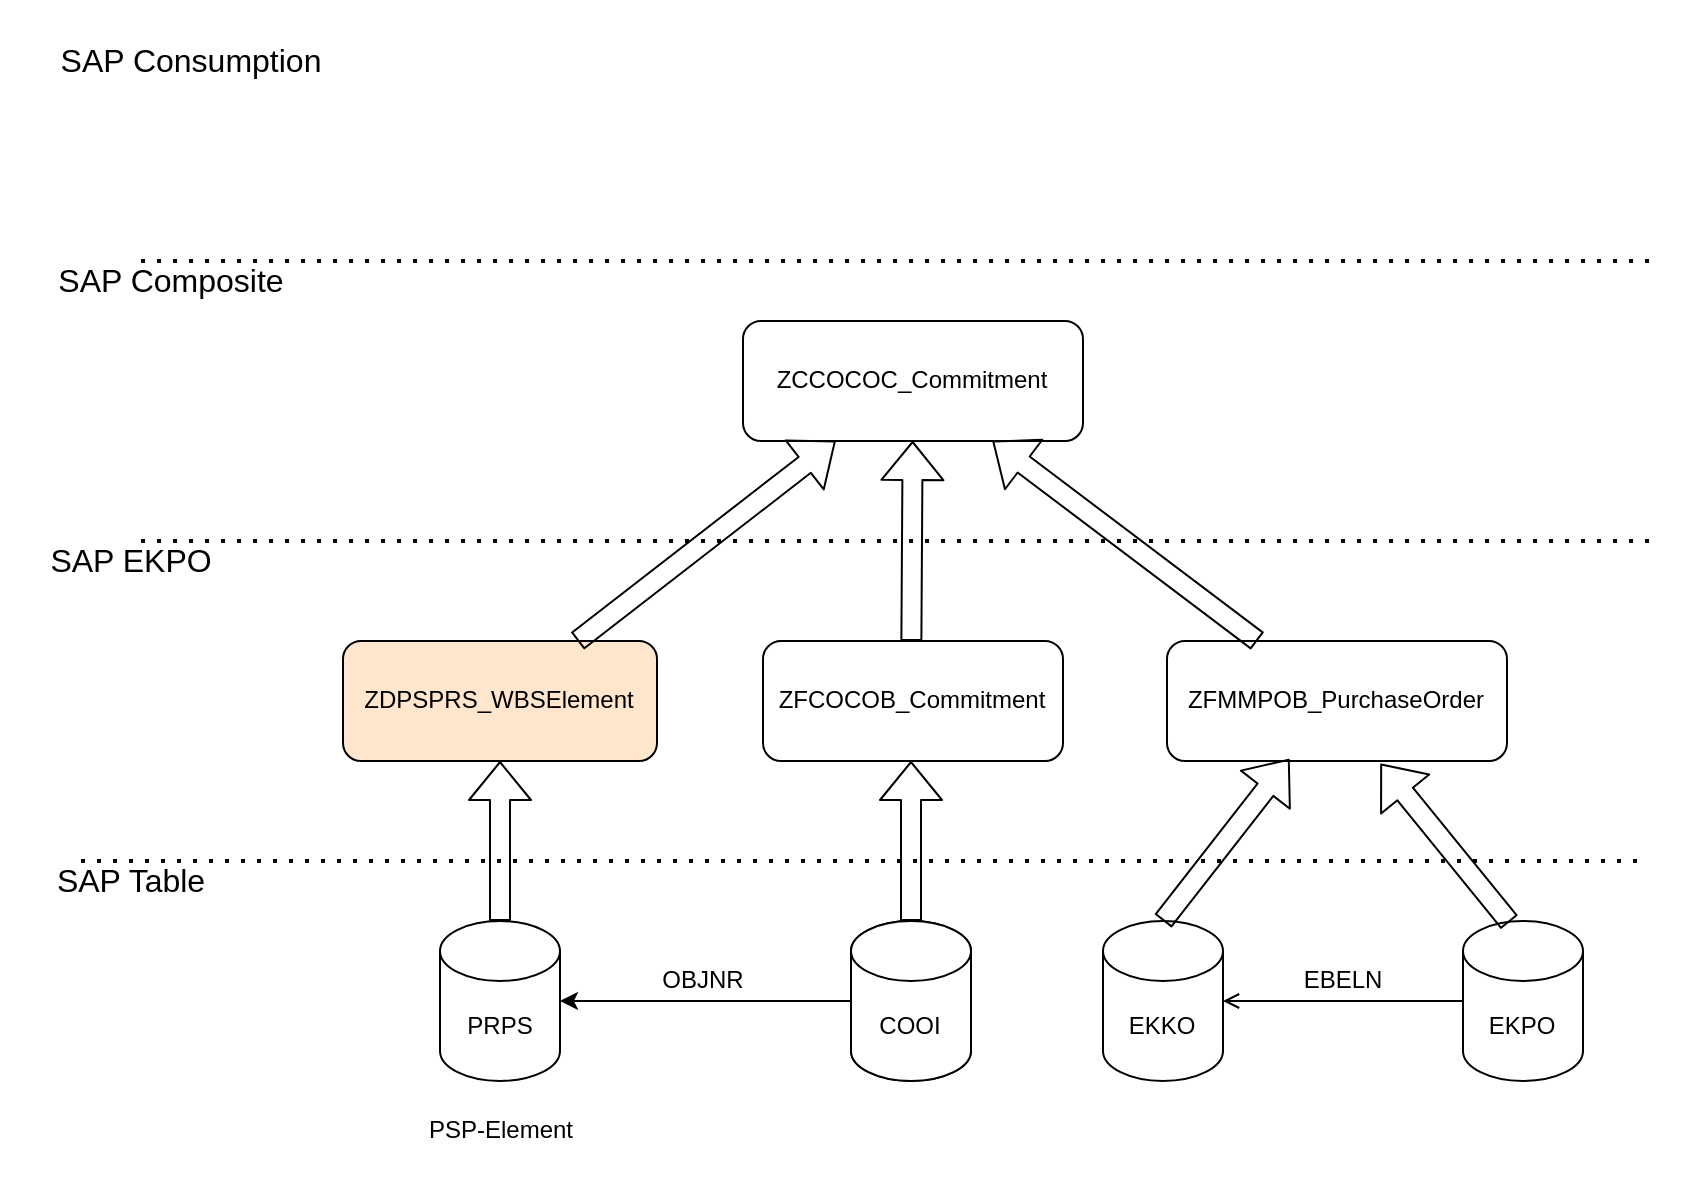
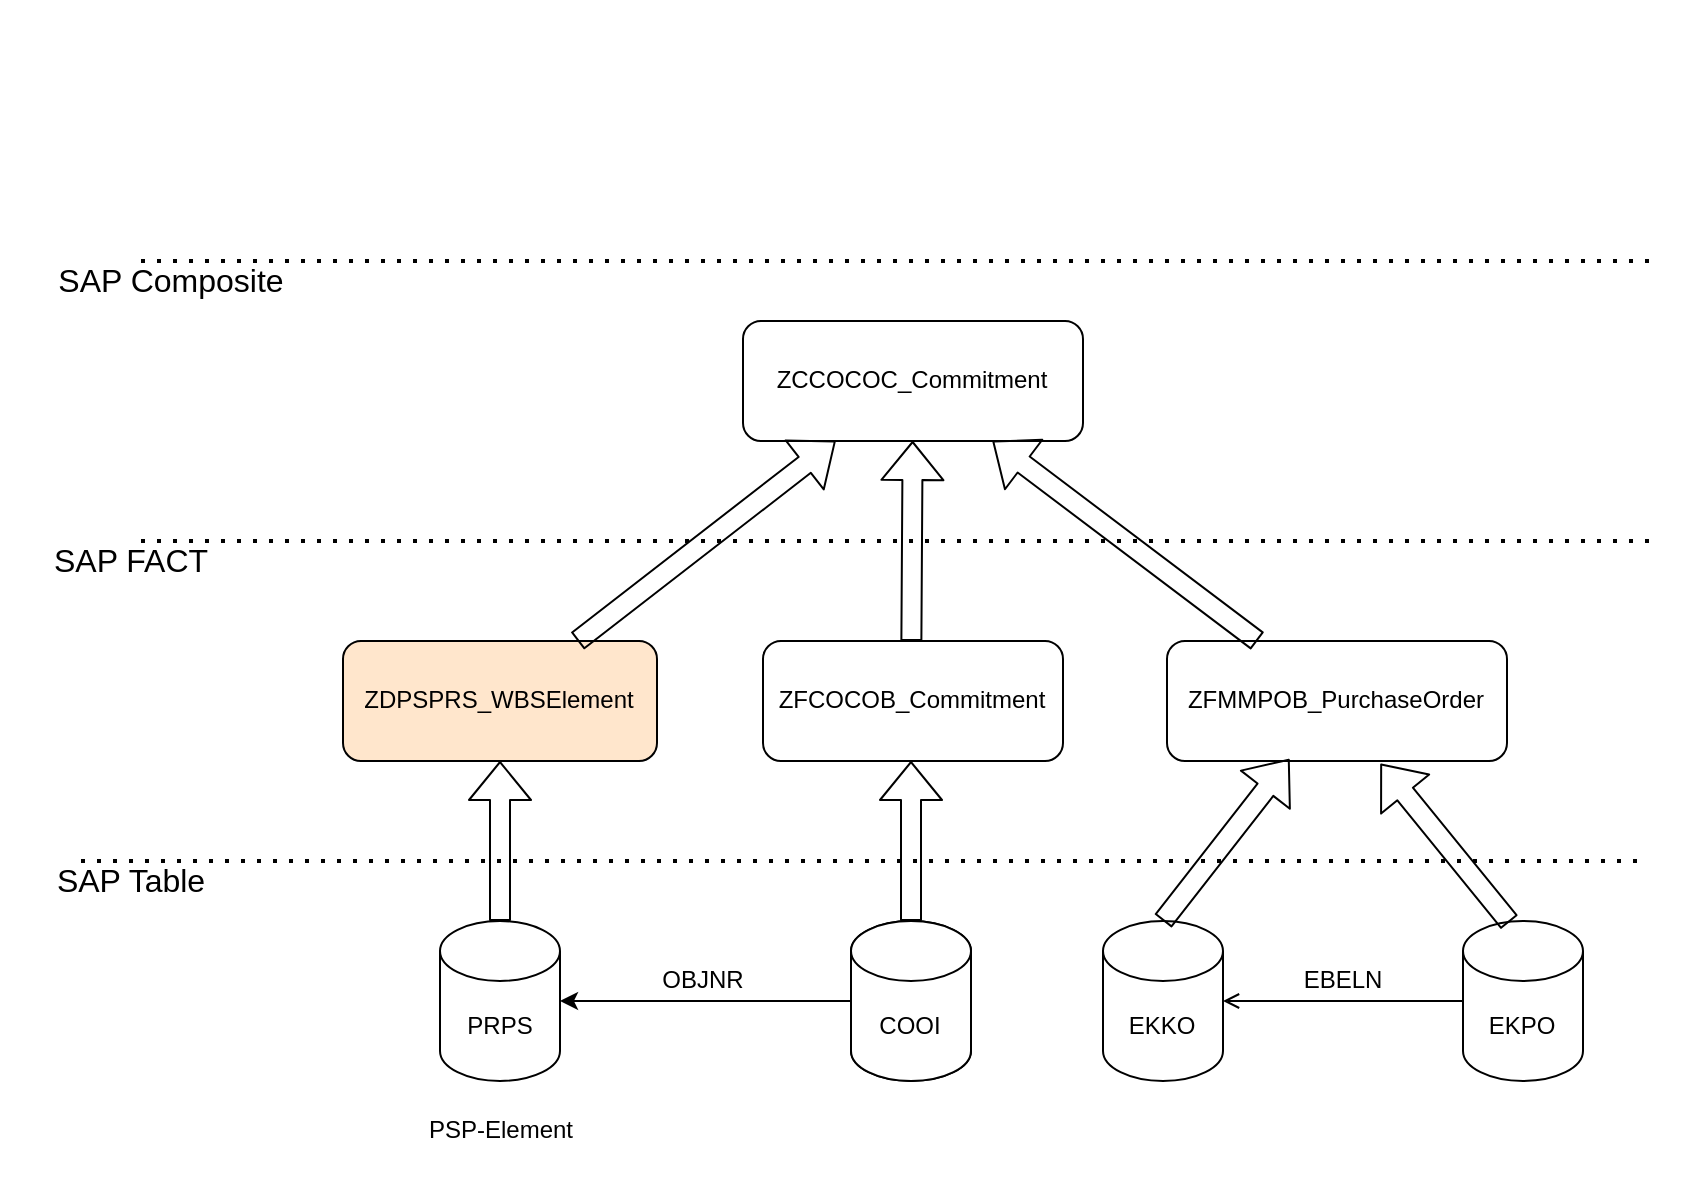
- <mxCell id="24" value="&lt;font style=&quot;font-size: 16px&quot;&gt;SAP Consumption&lt;/font&gt;" style="text;html=1;resizable=0;autosize=1;align=center;verticalAlign=middle;points=[];fillColor=none;strokeColor=none;rounded=0;" vertex="1" parent="1"><mxGeometry x="20" y="20" width="150" height="20" as="geometry" /></mxCell>
- <mxCell id="10" value="&lt;font style=&quot;font-size: 16px&quot;&gt;SAP EKPO&lt;/font&gt;" style="text;html=1;resizable=0;autosize=1;align=center;verticalAlign=middle;points=[];fillColor=none;strokeColor=none;rounded=0;" vertex="1" parent="1"><mxGeometry x="20" y="270" width="90" height="20" as="geometry" /></mxCell>
+ <mxCell id="10" value="&lt;font style=&quot;font-size: 16px&quot;&gt;SAP FACT&lt;/font&gt;" style="text;html=1;resizable=0;autosize=1;align=center;verticalAlign=middle;points=[];fillColor=none;strokeColor=none;rounded=0;" vertex="1" parent="1"><mxGeometry x="20" y="270" width="90" height="20" as="geometry" /></mxCell>
